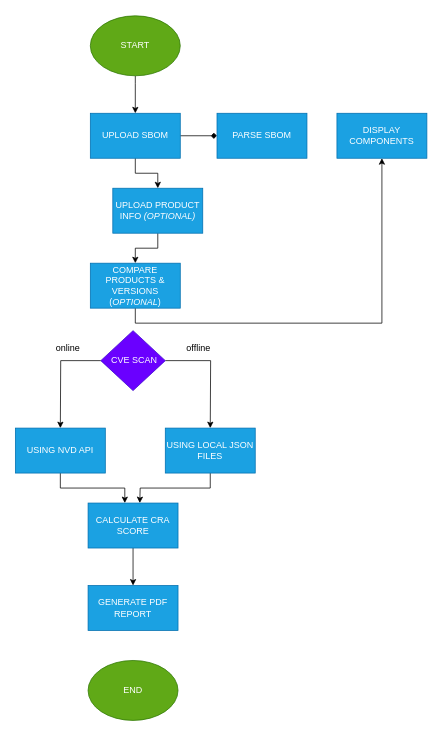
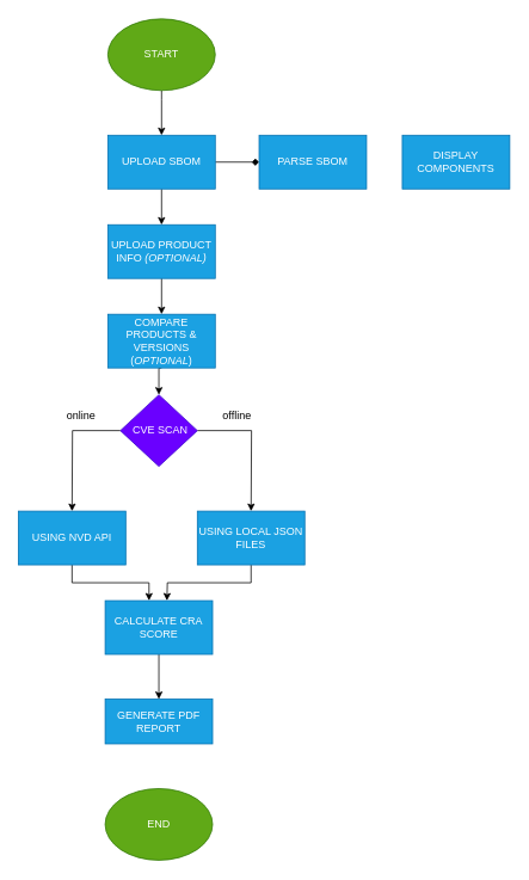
- <mxCell id="10" value="UPLOAD PRODUCT INFO &lt;i&gt;(OPTIONAL)&lt;/i&gt;" style="rounded=0;whiteSpace=wrap;html=1;fillColor=#1ba1e2;fontColor=#ffffff;strokeColor=#006EAF;" parent="1" vertex="1"><mxGeometry x="150" y="250" width="120" height="60" as="geometry" /></mxCell>
+ <mxCell id="10" value="UPLOAD PRODUCT INFO &lt;i&gt;(OPTIONAL)&lt;/i&gt;" style="rounded=0;whiteSpace=wrap;html=1;fillColor=#1ba1e2;fontColor=#ffffff;strokeColor=#006EAF;" parent="1" vertex="1"><mxGeometry x="120" y="250" width="120" height="60" as="geometry" /></mxCell>
- <mxCell id="24" style="edgeStyle=orthogonalEdgeStyle;rounded=0;orthogonalLoop=1;jettySize=auto;html=1;exitX=0.5;exitY=1;exitDx=0;exitDy=0;" parent="1" source="25" target="8" edge="1"><mxGeometry relative="1" as="geometry" /></mxCell>
+ <mxCell id="24" style="edgeStyle=orthogonalEdgeStyle;rounded=0;orthogonalLoop=1;jettySize=auto;html=1;exitX=0.5;exitY=1;exitDx=0;exitDy=0;entryX=0.5;entryY=0;entryDx=0;entryDy=0;" parent="1" source="25" target="13" edge="1"><mxGeometry relative="1" as="geometry" /></mxCell>
- <mxCell id="22" value="GENERATE PDF REPORT" style="rounded=0;whiteSpace=wrap;html=1;fillColor=#1ba1e2;fontColor=#ffffff;strokeColor=#006EAF;" parent="1" vertex="1"><mxGeometry x="117" y="780" width="120" height="60" as="geometry" /></mxCell>
+ <mxCell id="22" value="GENERATE PDF REPORT" style="rounded=0;whiteSpace=wrap;html=1;fillColor=#1ba1e2;fontColor=#ffffff;strokeColor=#006EAF;" parent="1" vertex="1"><mxGeometry x="117" y="780" width="120" height="50" as="geometry" /></mxCell>
